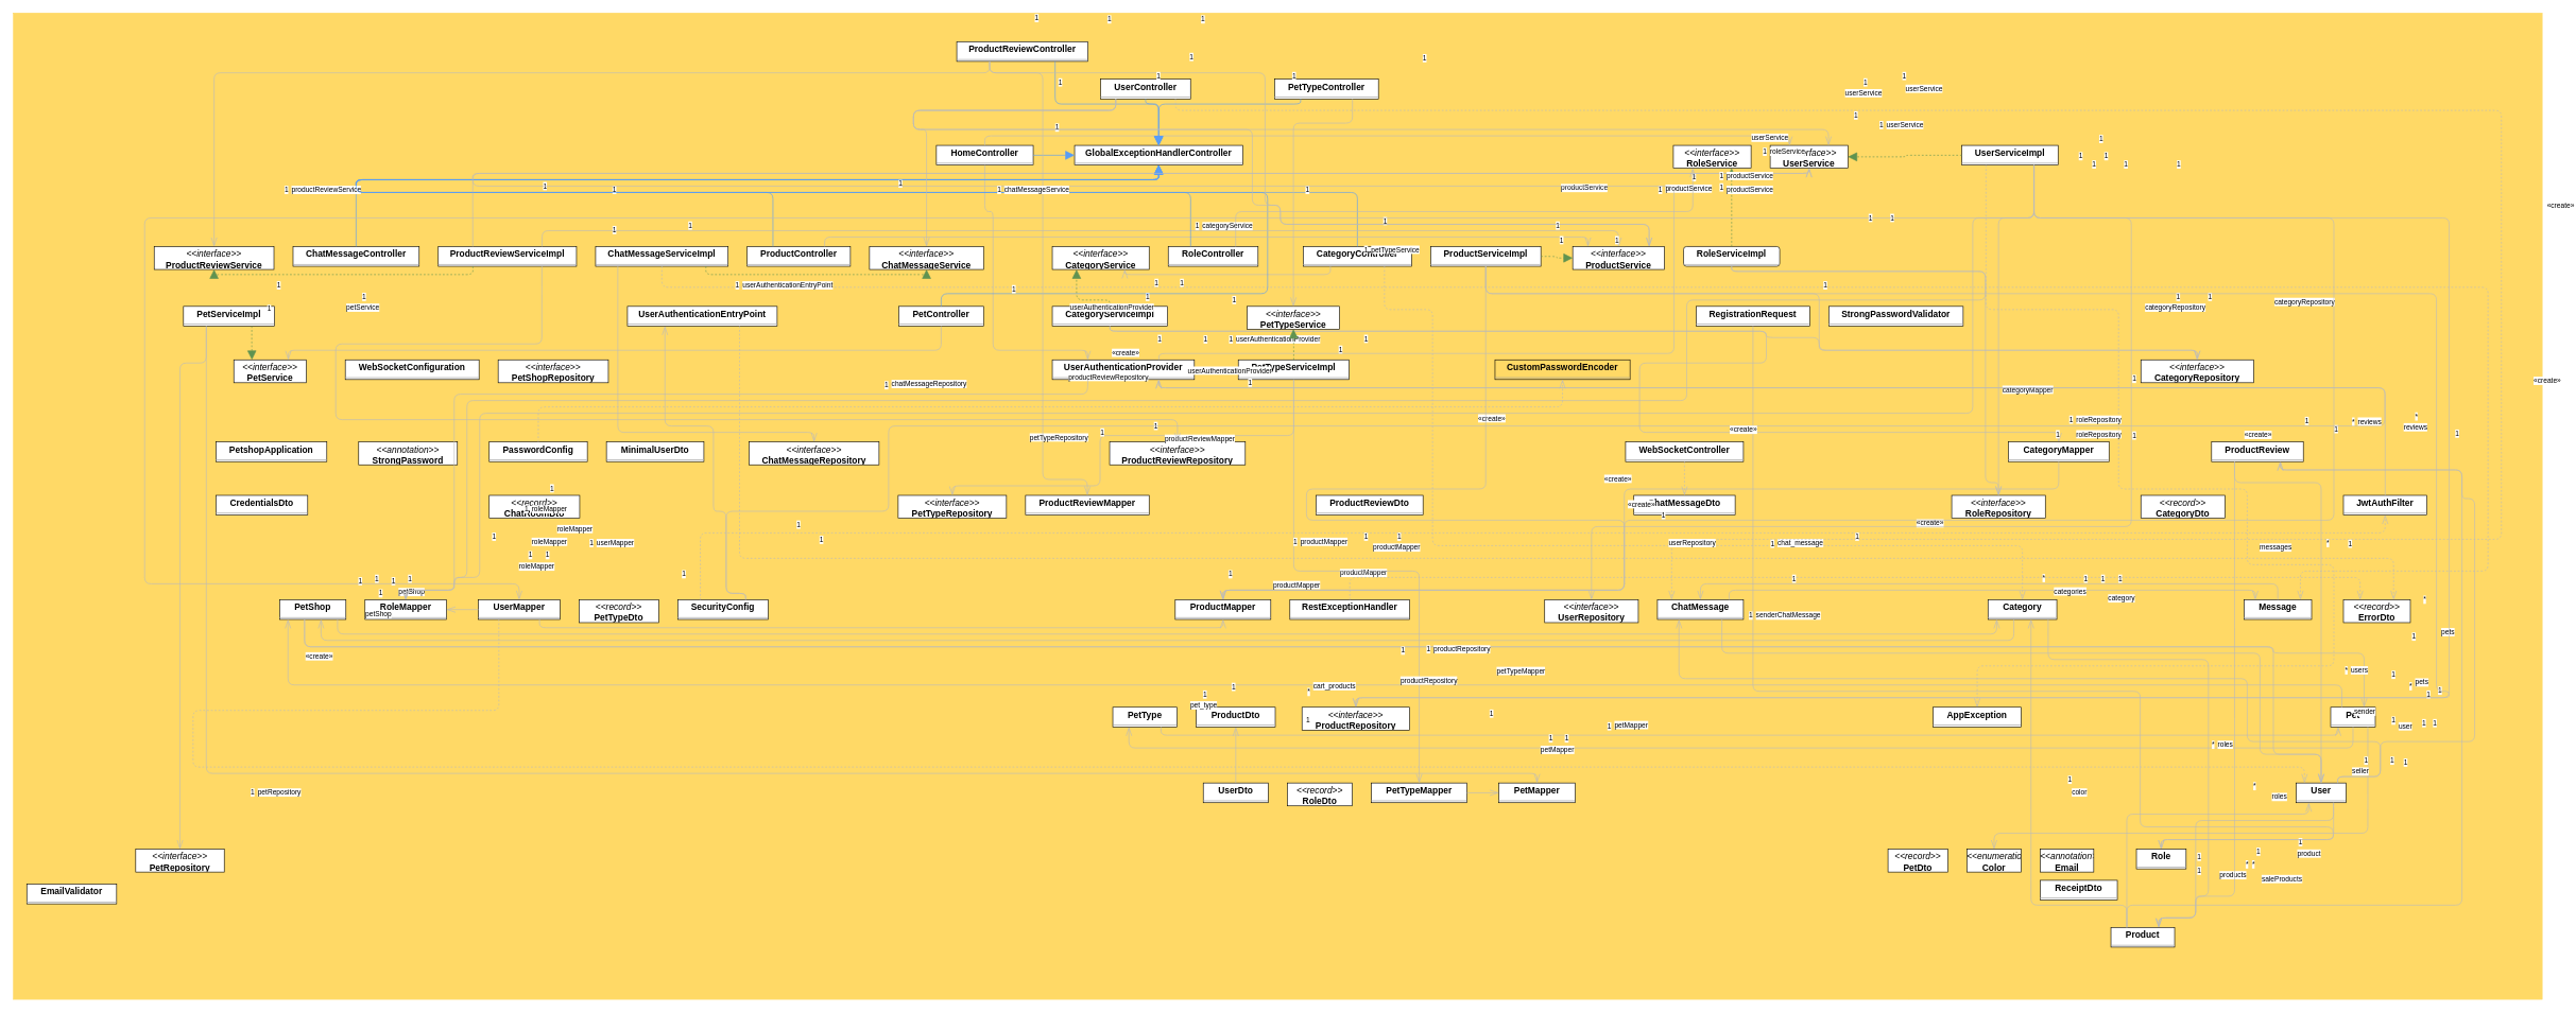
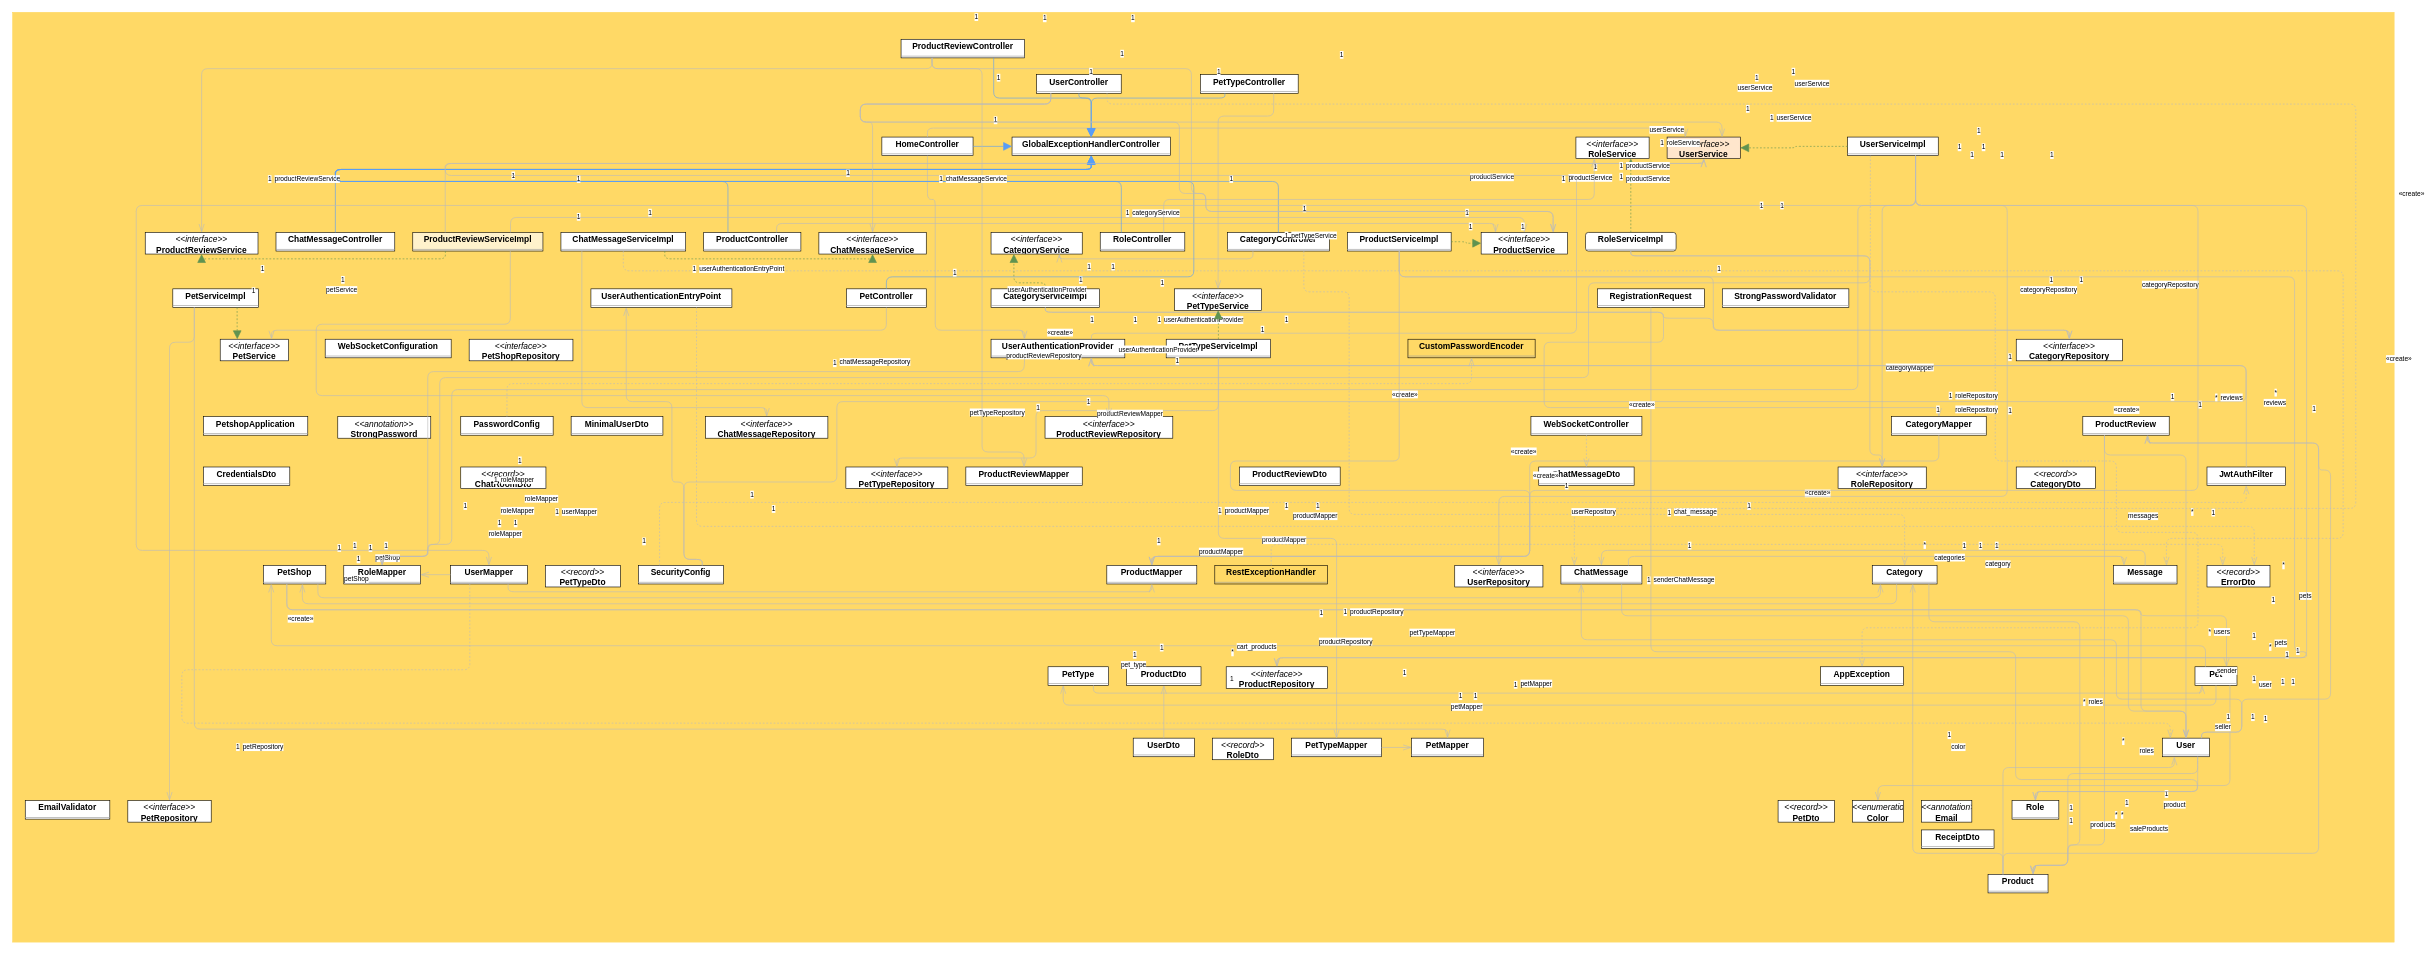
- <mxCell id="83" value="&lt;p style=&quot;margin:0px;margin-top:4px;text-align:center;&quot;&gt;&lt;i&gt;&amp;lt;&amp;lt;interface&amp;gt;&amp;gt;&lt;/i&gt;&lt;br/&gt;&lt;b&gt;UserService&lt;/b&gt;&lt;/p&gt;&lt;hr size=&quot;1&quot;/&gt;" style="verticalAlign=top;align=left;overflow=fill;fontSize=14;fontFamily=Helvetica;html=1;rounded=0;shadow=0;comic=0;labelBackgroundColor=none;strokeWidth=1;" vertex="1" parent="1"><mxGeometry x="2778" y="228" width="122" height="36" as="geometry" /></mxCell>
+ <mxCell id="83" value="&lt;p style=&quot;margin:0px;margin-top:4px;text-align:center;&quot;&gt;&lt;i&gt;&amp;lt;&amp;lt;interface&amp;gt;&amp;gt;&lt;/i&gt;&lt;br/&gt;&lt;b&gt;UserService&lt;/b&gt;&lt;/p&gt;&lt;hr size=&quot;1&quot;/&gt;" style="verticalAlign=top;align=left;overflow=fill;fontSize=14;fontFamily=Helvetica;html=1;rounded=0;shadow=0;comic=0;labelBackgroundColor=none;strokeWidth=1;fillColor=#ffe6cc;" vertex="1" parent="1"><mxGeometry x="2778" y="228" width="122" height="36" as="geometry" /></mxCell>
- <mxCell id="60" value="&lt;p style=&quot;margin:0px;margin-top:4px;text-align:center;&quot;&gt;&lt;b&gt;ProductReviewServiceImpl&lt;/b&gt;&lt;/p&gt;&lt;hr size=&quot;1&quot;/&gt;" style="verticalAlign=top;align=left;overflow=fill;fontSize=14;fontFamily=Helvetica;html=1;rounded=0;shadow=0;comic=0;labelBackgroundColor=none;strokeWidth=1;" vertex="1" parent="1"><mxGeometry x="687" y="387" width="217" height="31" as="geometry" /></mxCell>
+ <mxCell id="60" value="&lt;p style=&quot;margin:0px;margin-top:4px;text-align:center;&quot;&gt;&lt;b&gt;ProductReviewServiceImpl&lt;/b&gt;&lt;/p&gt;&lt;hr size=&quot;1&quot;/&gt;" style="verticalAlign=top;align=left;overflow=fill;fontSize=14;fontFamily=Helvetica;html=1;rounded=0;shadow=0;comic=0;labelBackgroundColor=none;strokeWidth=1;fillColor=#fff2cc;" vertex="1" parent="1"><mxGeometry x="687" y="387" width="217" height="31" as="geometry" /></mxCell>
- <mxCell id="65" value="&lt;p style=&quot;margin:0px;margin-top:4px;text-align:center;&quot;&gt;&lt;b&gt;RestExceptionHandler&lt;/b&gt;&lt;/p&gt;&lt;hr size=&quot;1&quot;/&gt;" style="verticalAlign=top;align=left;overflow=fill;fontSize=14;fontFamily=Helvetica;html=1;rounded=0;shadow=0;comic=0;labelBackgroundColor=none;strokeWidth=1;" vertex="1" parent="1"><mxGeometry x="2024" y="942" width="188" height="31" as="geometry" /></mxCell>
+ <mxCell id="65" value="&lt;p style=&quot;margin:0px;margin-top:4px;text-align:center;&quot;&gt;&lt;b&gt;RestExceptionHandler&lt;/b&gt;&lt;/p&gt;&lt;hr size=&quot;1&quot;/&gt;" style="verticalAlign=top;align=left;overflow=fill;fontSize=14;fontFamily=Helvetica;html=1;rounded=0;shadow=0;comic=0;labelBackgroundColor=none;strokeWidth=1;fillColor=#ffd966;" vertex="1" parent="1"><mxGeometry x="2024" y="942" width="188" height="31" as="geometry" /></mxCell>
- <mxCell id="24" value="&lt;p style=&quot;margin:0px;margin-top:4px;text-align:center;&quot;&gt;&lt;b&gt;EmailValidator&lt;/b&gt;&lt;/p&gt;&lt;hr size=&quot;1&quot;/&gt;" style="verticalAlign=top;align=left;overflow=fill;fontSize=14;fontFamily=Helvetica;html=1;rounded=0;shadow=0;comic=0;labelBackgroundColor=none;strokeWidth=1;" vertex="1" parent="1"><mxGeometry x="41" y="1389" width="141" height="31" as="geometry" /></mxCell>
+ <mxCell id="24" value="&lt;p style=&quot;margin:0px;margin-top:4px;text-align:center;&quot;&gt;&lt;b&gt;EmailValidator&lt;/b&gt;&lt;/p&gt;&lt;hr size=&quot;1&quot;/&gt;" style="verticalAlign=top;align=left;overflow=fill;fontSize=14;fontFamily=Helvetica;html=1;rounded=0;shadow=0;comic=0;labelBackgroundColor=none;strokeWidth=1;" vertex="1" parent="1"><mxGeometry x="41" y="1334" width="141" height="31" as="geometry" /></mxCell>
